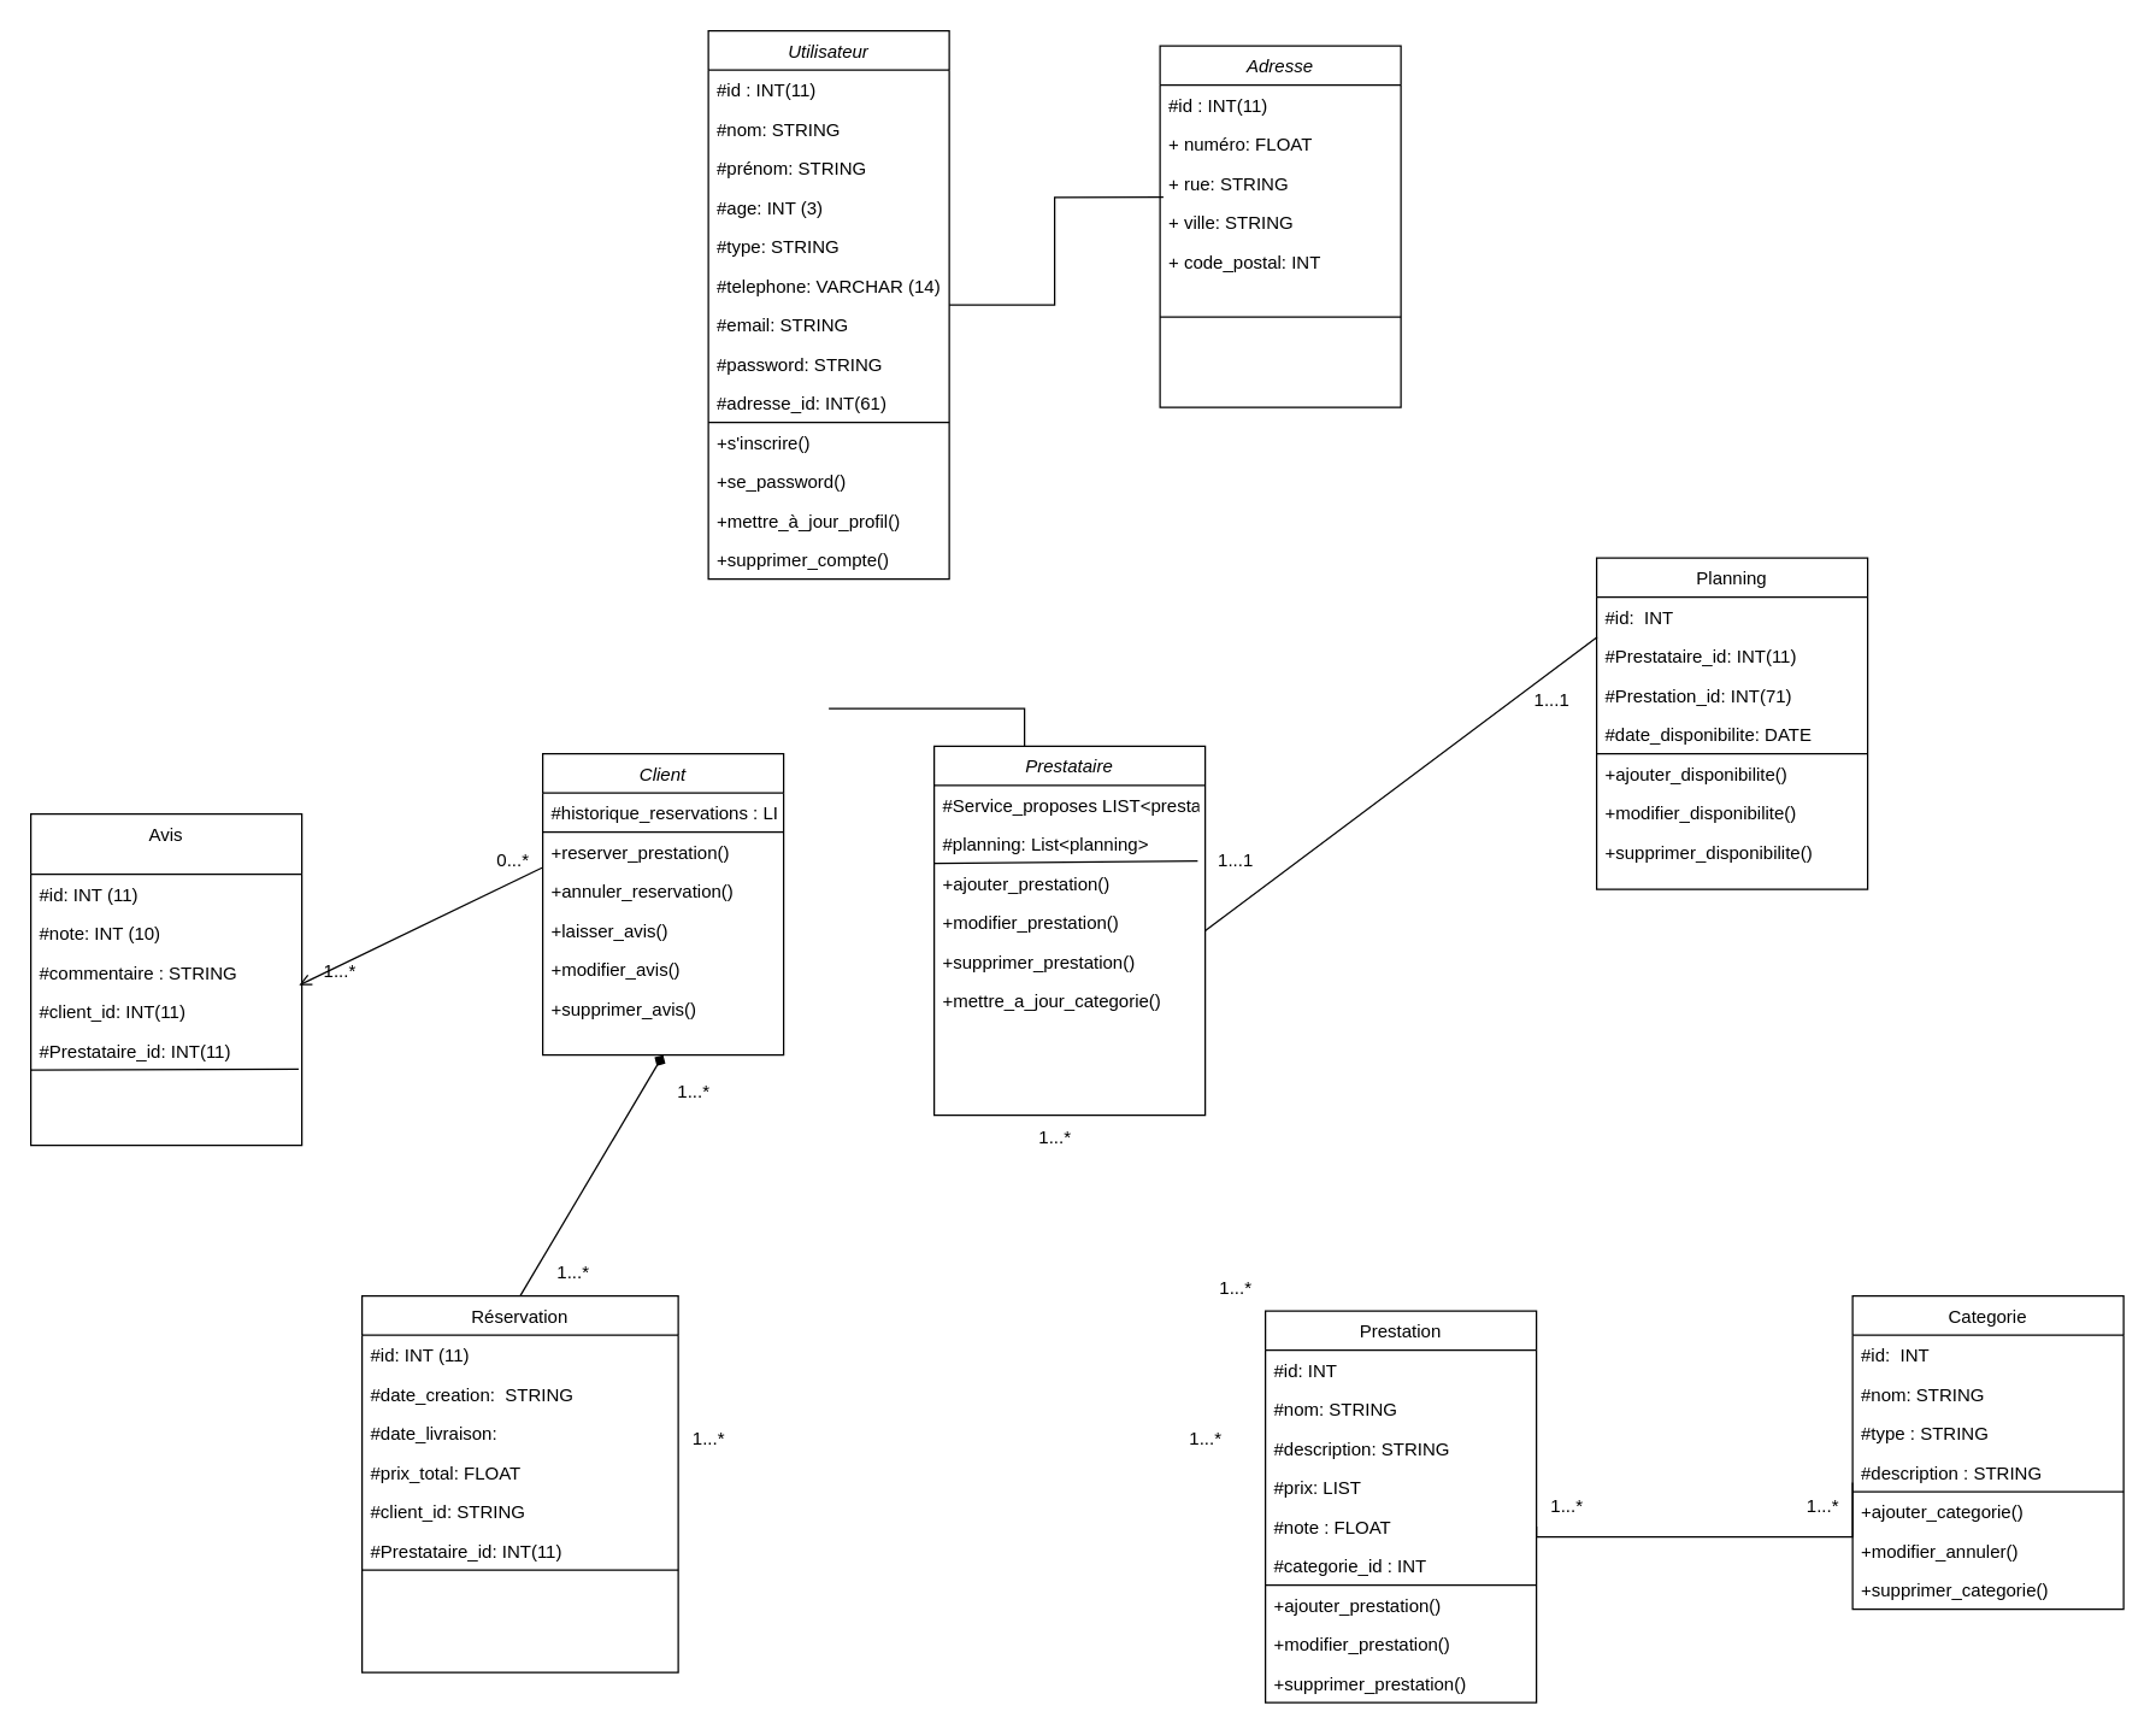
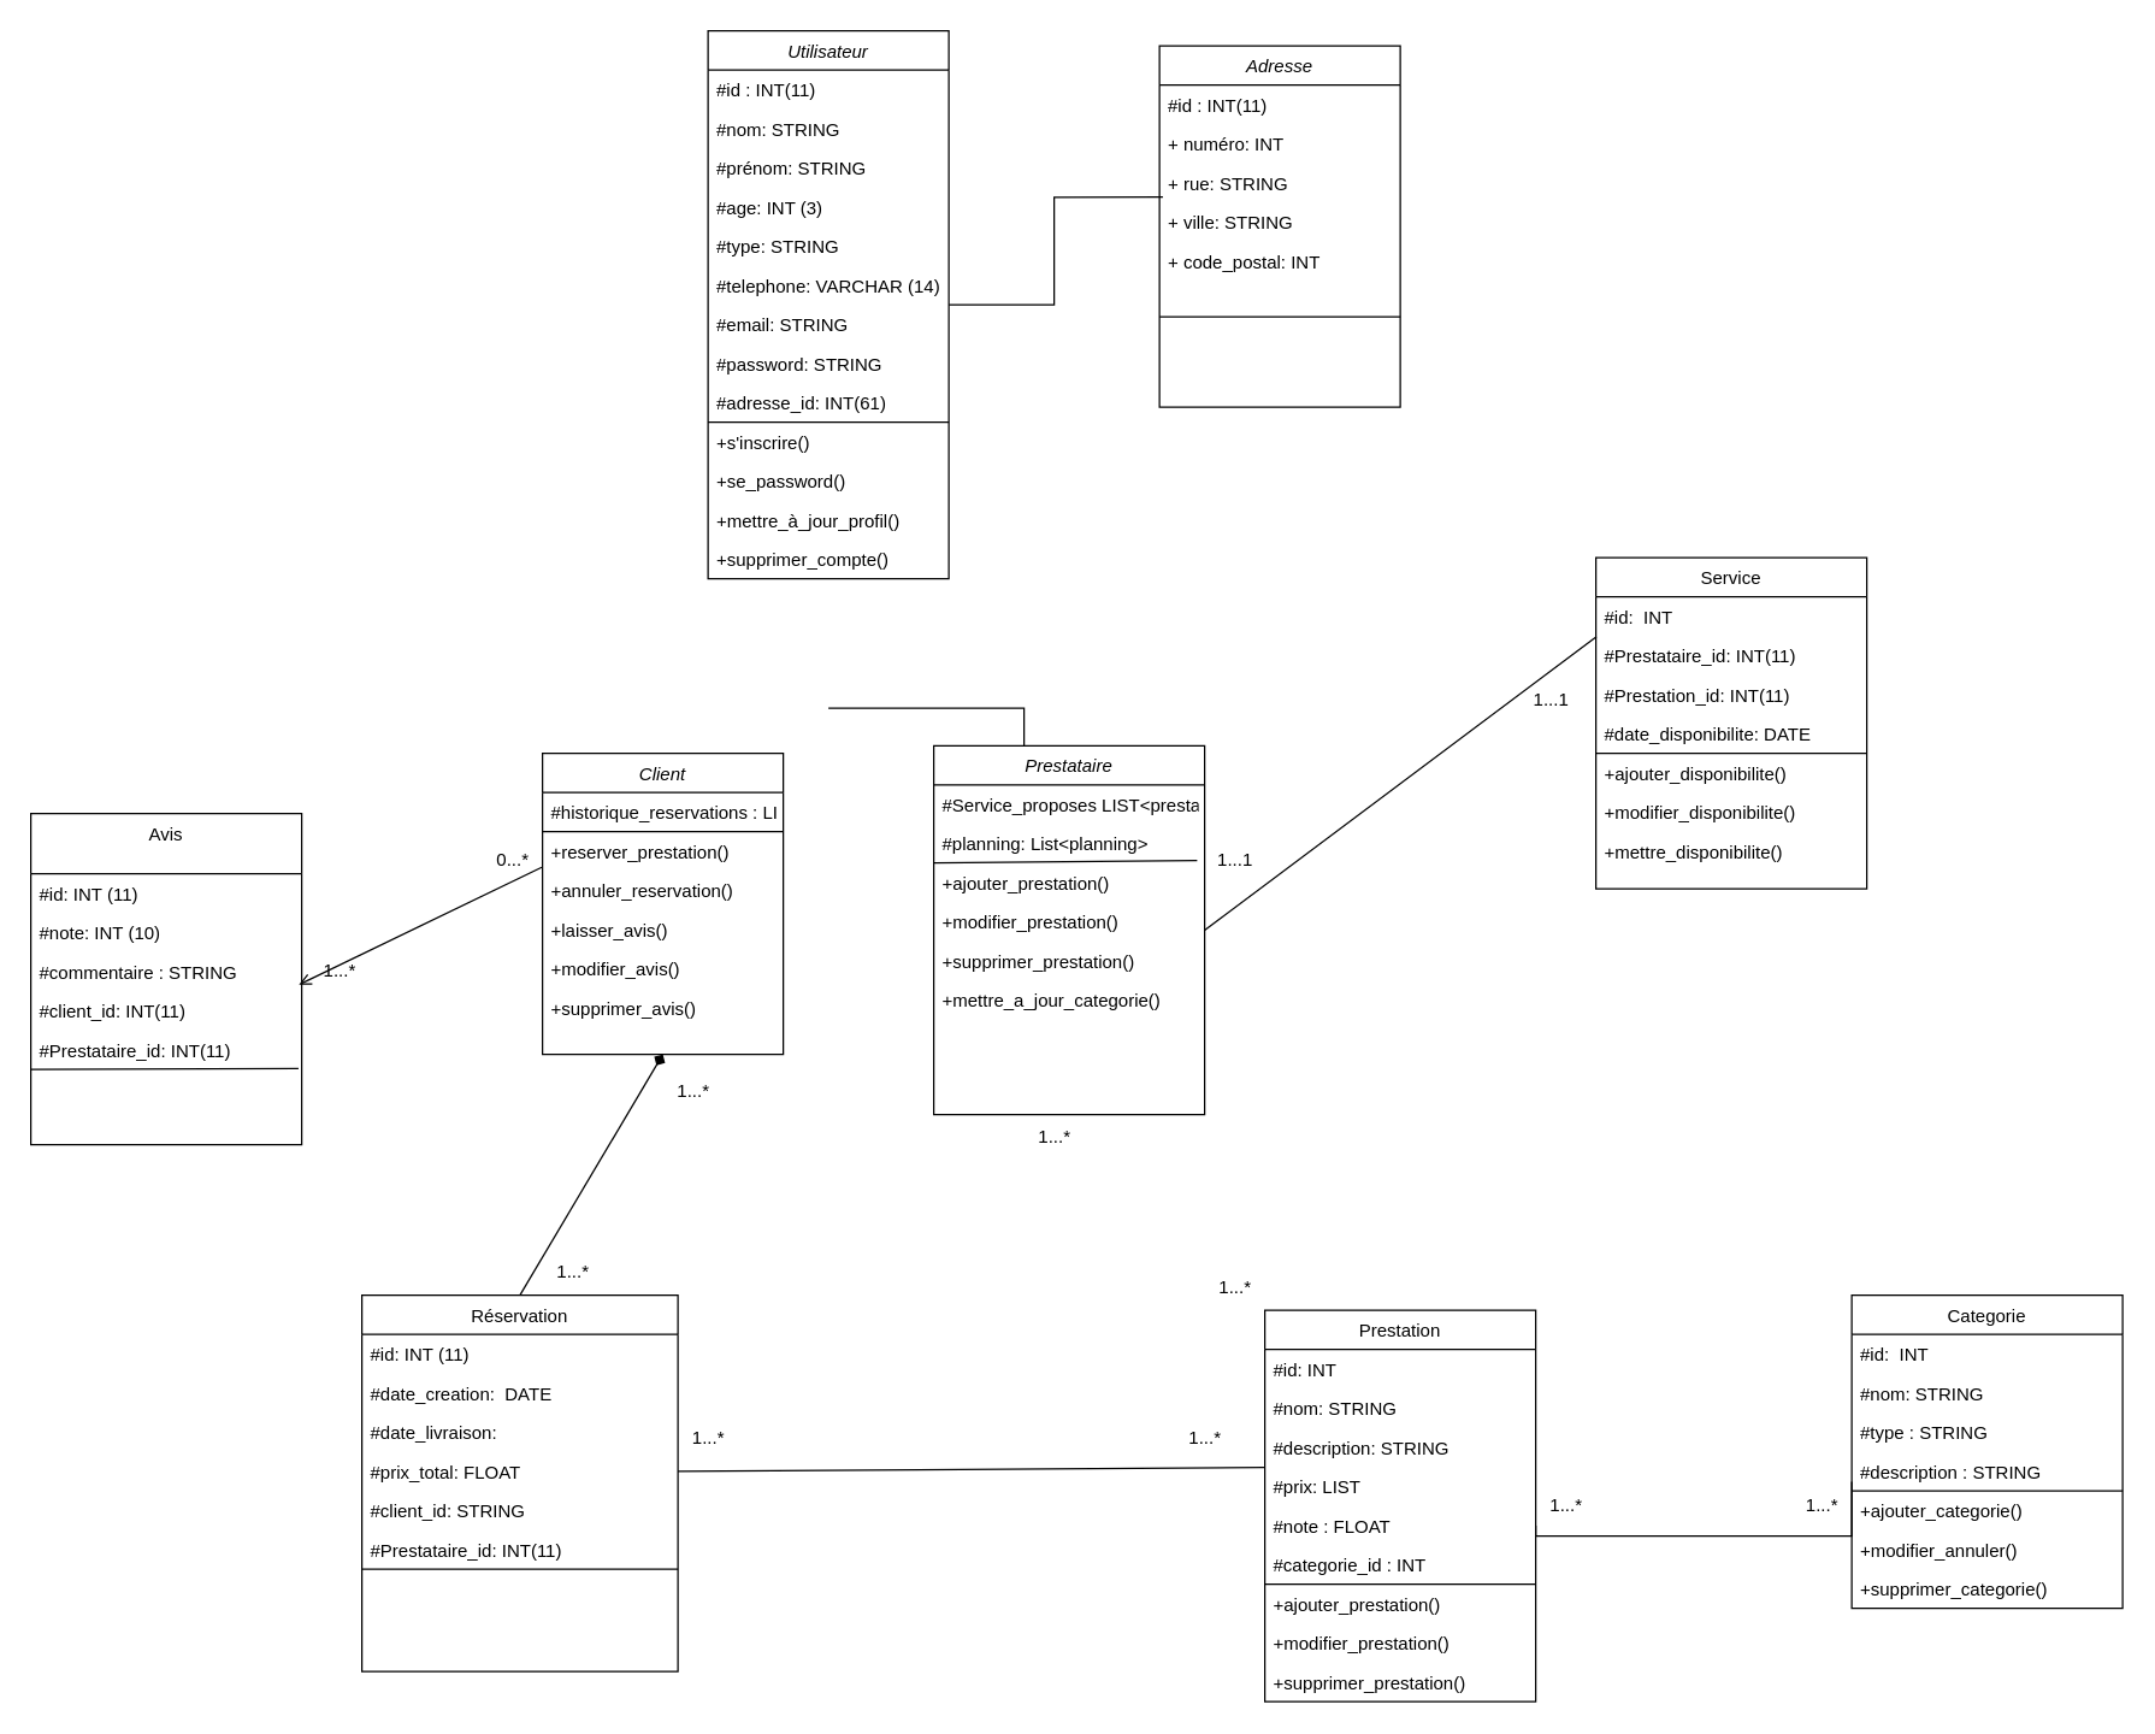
- <mxCell id="97" value="+ numéro: FLOAT" style="text;align=left;verticalAlign=top;spacingLeft=4;spacingRight=4;overflow=hidden;rotatable=0;points=[[0,0.5],[1,0.5]];portConstraint=eastwest;" parent="95" vertex="1"><mxGeometry y="52" width="160" height="26" as="geometry" /></mxCell>
+ <mxCell id="97" value="+ numéro: INT" style="text;align=left;verticalAlign=top;spacingLeft=4;spacingRight=4;overflow=hidden;rotatable=0;points=[[0,0.5],[1,0.5]];portConstraint=eastwest;" parent="95" vertex="1"><mxGeometry y="52" width="160" height="26" as="geometry" /></mxCell>
- <mxCell id="62" value="Planning" style="swimlane;fontStyle=0;align=center;verticalAlign=top;childLayout=stackLayout;horizontal=1;startSize=26;horizontalStack=0;resizeParent=1;resizeLast=0;collapsible=1;marginBottom=0;rounded=0;shadow=0;strokeWidth=1;" parent="1" vertex="1"><mxGeometry x="1060" y="370" width="180" height="220" as="geometry"><mxRectangle x="130" y="380" width="160" height="26" as="alternateBounds" /></mxGeometry></mxCell>
+ <mxCell id="62" value="Service" style="swimlane;fontStyle=0;align=center;verticalAlign=top;childLayout=stackLayout;horizontal=1;startSize=26;horizontalStack=0;resizeParent=1;resizeLast=0;collapsible=1;marginBottom=0;rounded=0;shadow=0;strokeWidth=1;" parent="1" vertex="1"><mxGeometry x="1060" y="370" width="180" height="220" as="geometry"><mxRectangle x="130" y="380" width="160" height="26" as="alternateBounds" /></mxGeometry></mxCell>
- <mxCell id="65" value="#Prestation_id: INT(71)" style="text;align=left;verticalAlign=top;spacingLeft=4;spacingRight=4;overflow=hidden;rotatable=0;points=[[0,0.5],[1,0.5]];portConstraint=eastwest;rounded=0;shadow=0;html=0;" parent="62" vertex="1"><mxGeometry y="78" width="180" height="26" as="geometry" /></mxCell>
+ <mxCell id="65" value="#Prestation_id: INT(11)" style="text;align=left;verticalAlign=top;spacingLeft=4;spacingRight=4;overflow=hidden;rotatable=0;points=[[0,0.5],[1,0.5]];portConstraint=eastwest;rounded=0;shadow=0;html=0;" parent="62" vertex="1"><mxGeometry y="78" width="180" height="26" as="geometry" /></mxCell>
- <mxCell id="70" value="+supprimer_disponibilite()" style="text;align=left;verticalAlign=top;spacingLeft=4;spacingRight=4;overflow=hidden;rotatable=0;points=[[0,0.5],[1,0.5]];portConstraint=eastwest;rounded=0;shadow=0;html=0;" parent="62" vertex="1"><mxGeometry y="182" width="180" height="26" as="geometry" /></mxCell>
+ <mxCell id="70" value="+mettre_disponibilite()" style="text;align=left;verticalAlign=top;spacingLeft=4;spacingRight=4;overflow=hidden;rotatable=0;points=[[0,0.5],[1,0.5]];portConstraint=eastwest;rounded=0;shadow=0;html=0;" parent="62" vertex="1"><mxGeometry y="182" width="180" height="26" as="geometry" /></mxCell>
- <mxCell id="19" value="#date_creation:  STRING" style="text;align=left;verticalAlign=top;spacingLeft=4;spacingRight=4;overflow=hidden;rotatable=0;points=[[0,0.5],[1,0.5]];portConstraint=eastwest;rounded=0;shadow=0;html=0;" parent="17" vertex="1"><mxGeometry y="52" width="210" height="26" as="geometry" /></mxCell>
+ <mxCell id="19" value="#date_creation:  DATE" style="text;align=left;verticalAlign=top;spacingLeft=4;spacingRight=4;overflow=hidden;rotatable=0;points=[[0,0.5],[1,0.5]];portConstraint=eastwest;rounded=0;shadow=0;html=0;" parent="17" vertex="1"><mxGeometry y="52" width="210" height="26" as="geometry" /></mxCell>
+ <mxCell id="82" value="" style="endArrow=none;html=1;rounded=0;fontSize=12;startSize=8;endSize=8;curved=1;entryX=-0.002;entryY=0.019;entryDx=0;entryDy=0;entryPerimeter=0;exitX=1;exitY=0.5;exitDx=0;exitDy=0;" parent="1" source="21" target="29" edge="1"><mxGeometry width="50" height="50" relative="1" as="geometry"><mxPoint x="770" y="1006" as="sourcePoint" /><mxPoint x="860" y="998.5" as="targetPoint" /></mxGeometry></mxCell>
